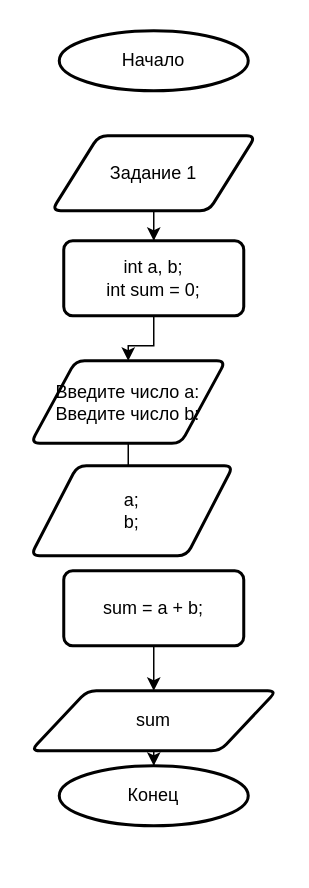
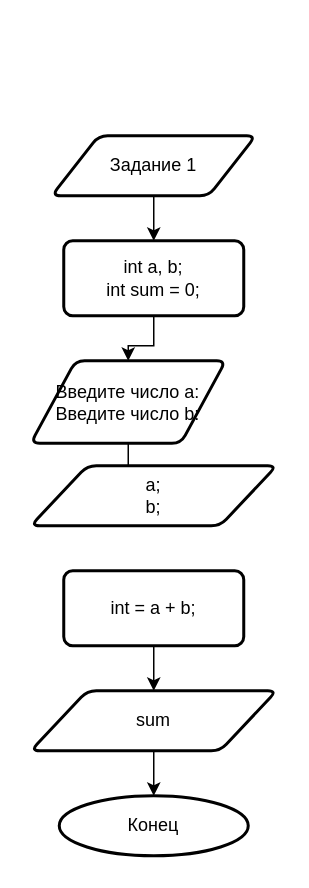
- <mxCell id="2" value="Начало" style="strokeWidth=2;html=1;shape=mxgraph.flowchart.start_1;whiteSpace=wrap;" vertex="1" parent="1"><mxGeometry x="39" y="20" width="126" height="40" as="geometry" /></mxCell>
- <mxCell id="4" value="Задание 1" style="shape=parallelogram;html=1;strokeWidth=2;perimeter=parallelogramPerimeter;whiteSpace=wrap;rounded=1;arcSize=12;size=0.23;" vertex="1" parent="1"><mxGeometry x="34" y="90" width="136" height="50" as="geometry" /></mxCell>
+ <mxCell id="4" value="Задание 1" style="shape=parallelogram;html=1;strokeWidth=2;perimeter=parallelogramPerimeter;whiteSpace=wrap;rounded=1;arcSize=12;size=0.23;" vertex="1" parent="1"><mxGeometry x="34" y="90" width="136" height="40" as="geometry" /></mxCell>
- <mxCell id="9" value="a;&lt;br&gt;b;" style="shape=parallelogram;html=1;strokeWidth=2;perimeter=parallelogramPerimeter;whiteSpace=wrap;rounded=1;arcSize=12;size=0.23;" vertex="1" parent="1"><mxGeometry x="20" y="310" width="135" height="60" as="geometry" /></mxCell>
+ <mxCell id="9" value="a;&lt;br&gt;b;" style="shape=parallelogram;html=1;strokeWidth=2;perimeter=parallelogramPerimeter;whiteSpace=wrap;rounded=1;arcSize=12;size=0.23;" vertex="1" parent="1"><mxGeometry x="20" y="310" width="164" height="40" as="geometry" /></mxCell>
- <mxCell id="11" value="sum = a + b;" style="whiteSpace=wrap;html=1;strokeWidth=2;rounded=1;arcSize=12;" vertex="1" parent="1"><mxGeometry x="42" y="380" width="120" height="50" as="geometry" /></mxCell>
+ <mxCell id="11" value="int = a + b;" style="whiteSpace=wrap;html=1;strokeWidth=2;rounded=1;arcSize=12;" vertex="1" parent="1"><mxGeometry x="42" y="380" width="120" height="50" as="geometry" /></mxCell>
- <mxCell id="14" value="Конец" style="strokeWidth=2;html=1;shape=mxgraph.flowchart.start_1;whiteSpace=wrap;" vertex="1" parent="1"><mxGeometry x="39" y="510" width="126" height="40" as="geometry" /></mxCell>
+ <mxCell id="14" value="Конец" style="strokeWidth=2;html=1;shape=mxgraph.flowchart.start_1;whiteSpace=wrap;" vertex="1" parent="1"><mxGeometry x="39" y="530" width="126" height="40" as="geometry" /></mxCell>
